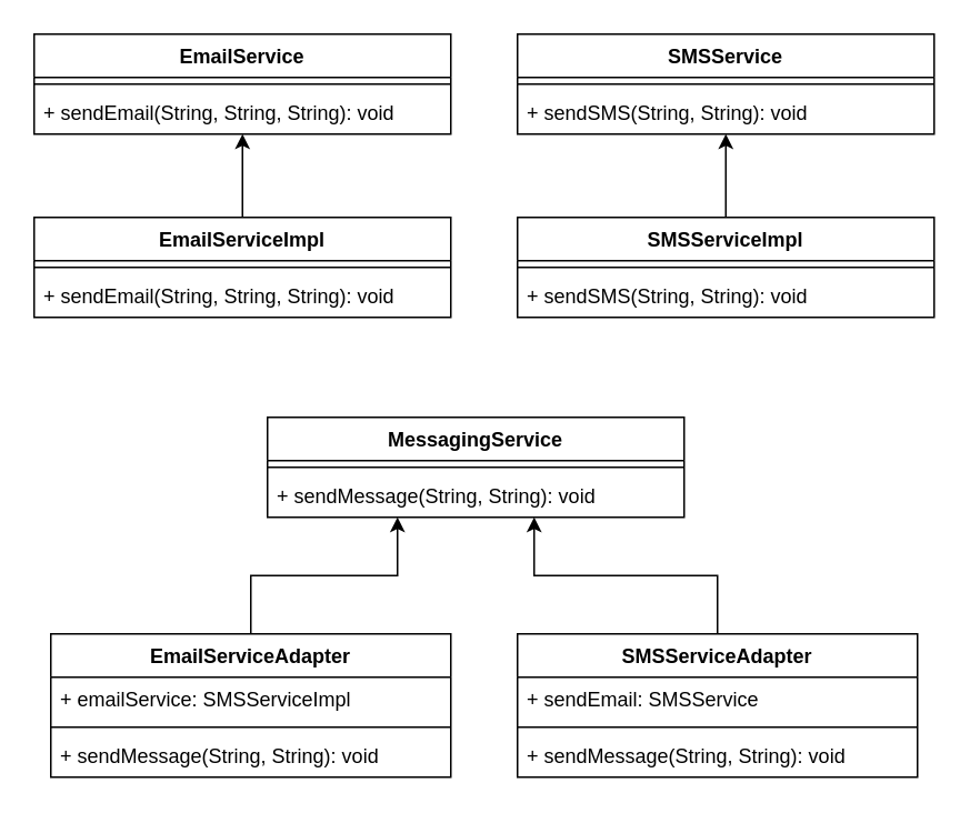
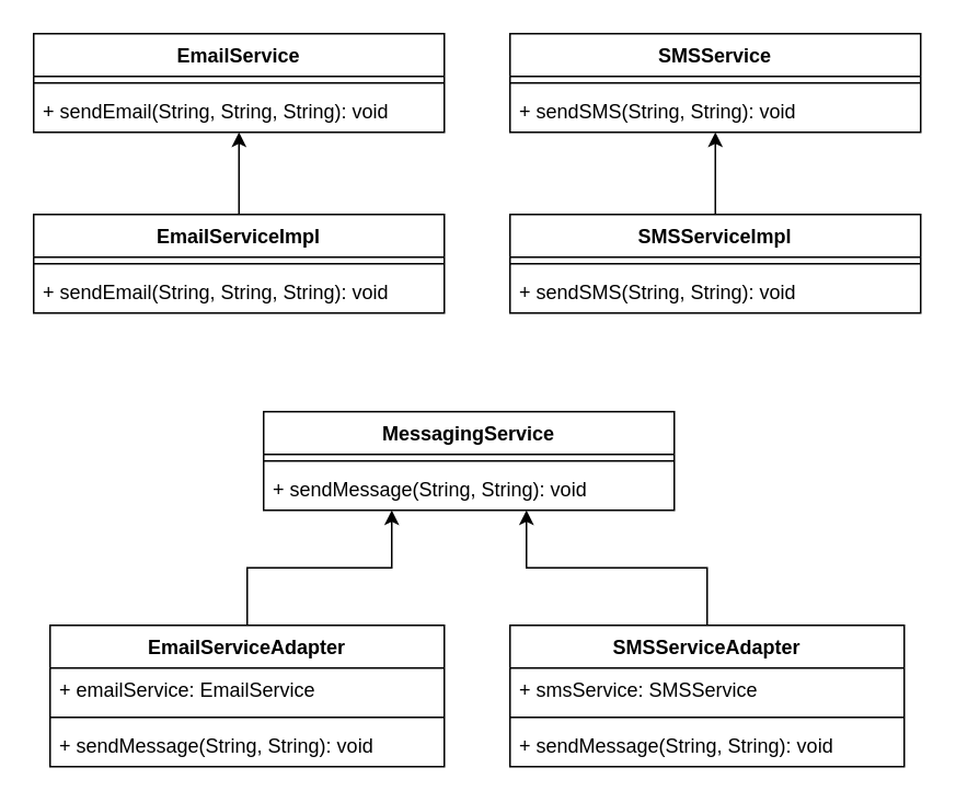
- <mxCell id="20" value="+ emailService: SMSServiceImpl" style="text;strokeColor=none;fillColor=none;align=left;verticalAlign=top;spacingLeft=4;spacingRight=4;overflow=hidden;rotatable=0;points=[[0,0.5],[1,0.5]];portConstraint=eastwest;whiteSpace=wrap;html=1;" vertex="1" parent="19"><mxGeometry y="26" width="240" height="26" as="geometry" /></mxCell>
+ <mxCell id="20" value="+ emailService: EmailService" style="text;strokeColor=none;fillColor=none;align=left;verticalAlign=top;spacingLeft=4;spacingRight=4;overflow=hidden;rotatable=0;points=[[0,0.5],[1,0.5]];portConstraint=eastwest;whiteSpace=wrap;html=1;" vertex="1" parent="19"><mxGeometry y="26" width="240" height="26" as="geometry" /></mxCell>
- <mxCell id="25" value="+ sendEmail: SMSService" style="text;strokeColor=none;fillColor=none;align=left;verticalAlign=top;spacingLeft=4;spacingRight=4;overflow=hidden;rotatable=0;points=[[0,0.5],[1,0.5]];portConstraint=eastwest;whiteSpace=wrap;html=1;" vertex="1" parent="24"><mxGeometry y="26" width="240" height="26" as="geometry" /></mxCell>
+ <mxCell id="25" value="+ smsService: SMSService" style="text;strokeColor=none;fillColor=none;align=left;verticalAlign=top;spacingLeft=4;spacingRight=4;overflow=hidden;rotatable=0;points=[[0,0.5],[1,0.5]];portConstraint=eastwest;whiteSpace=wrap;html=1;" vertex="1" parent="24"><mxGeometry y="26" width="240" height="26" as="geometry" /></mxCell>
